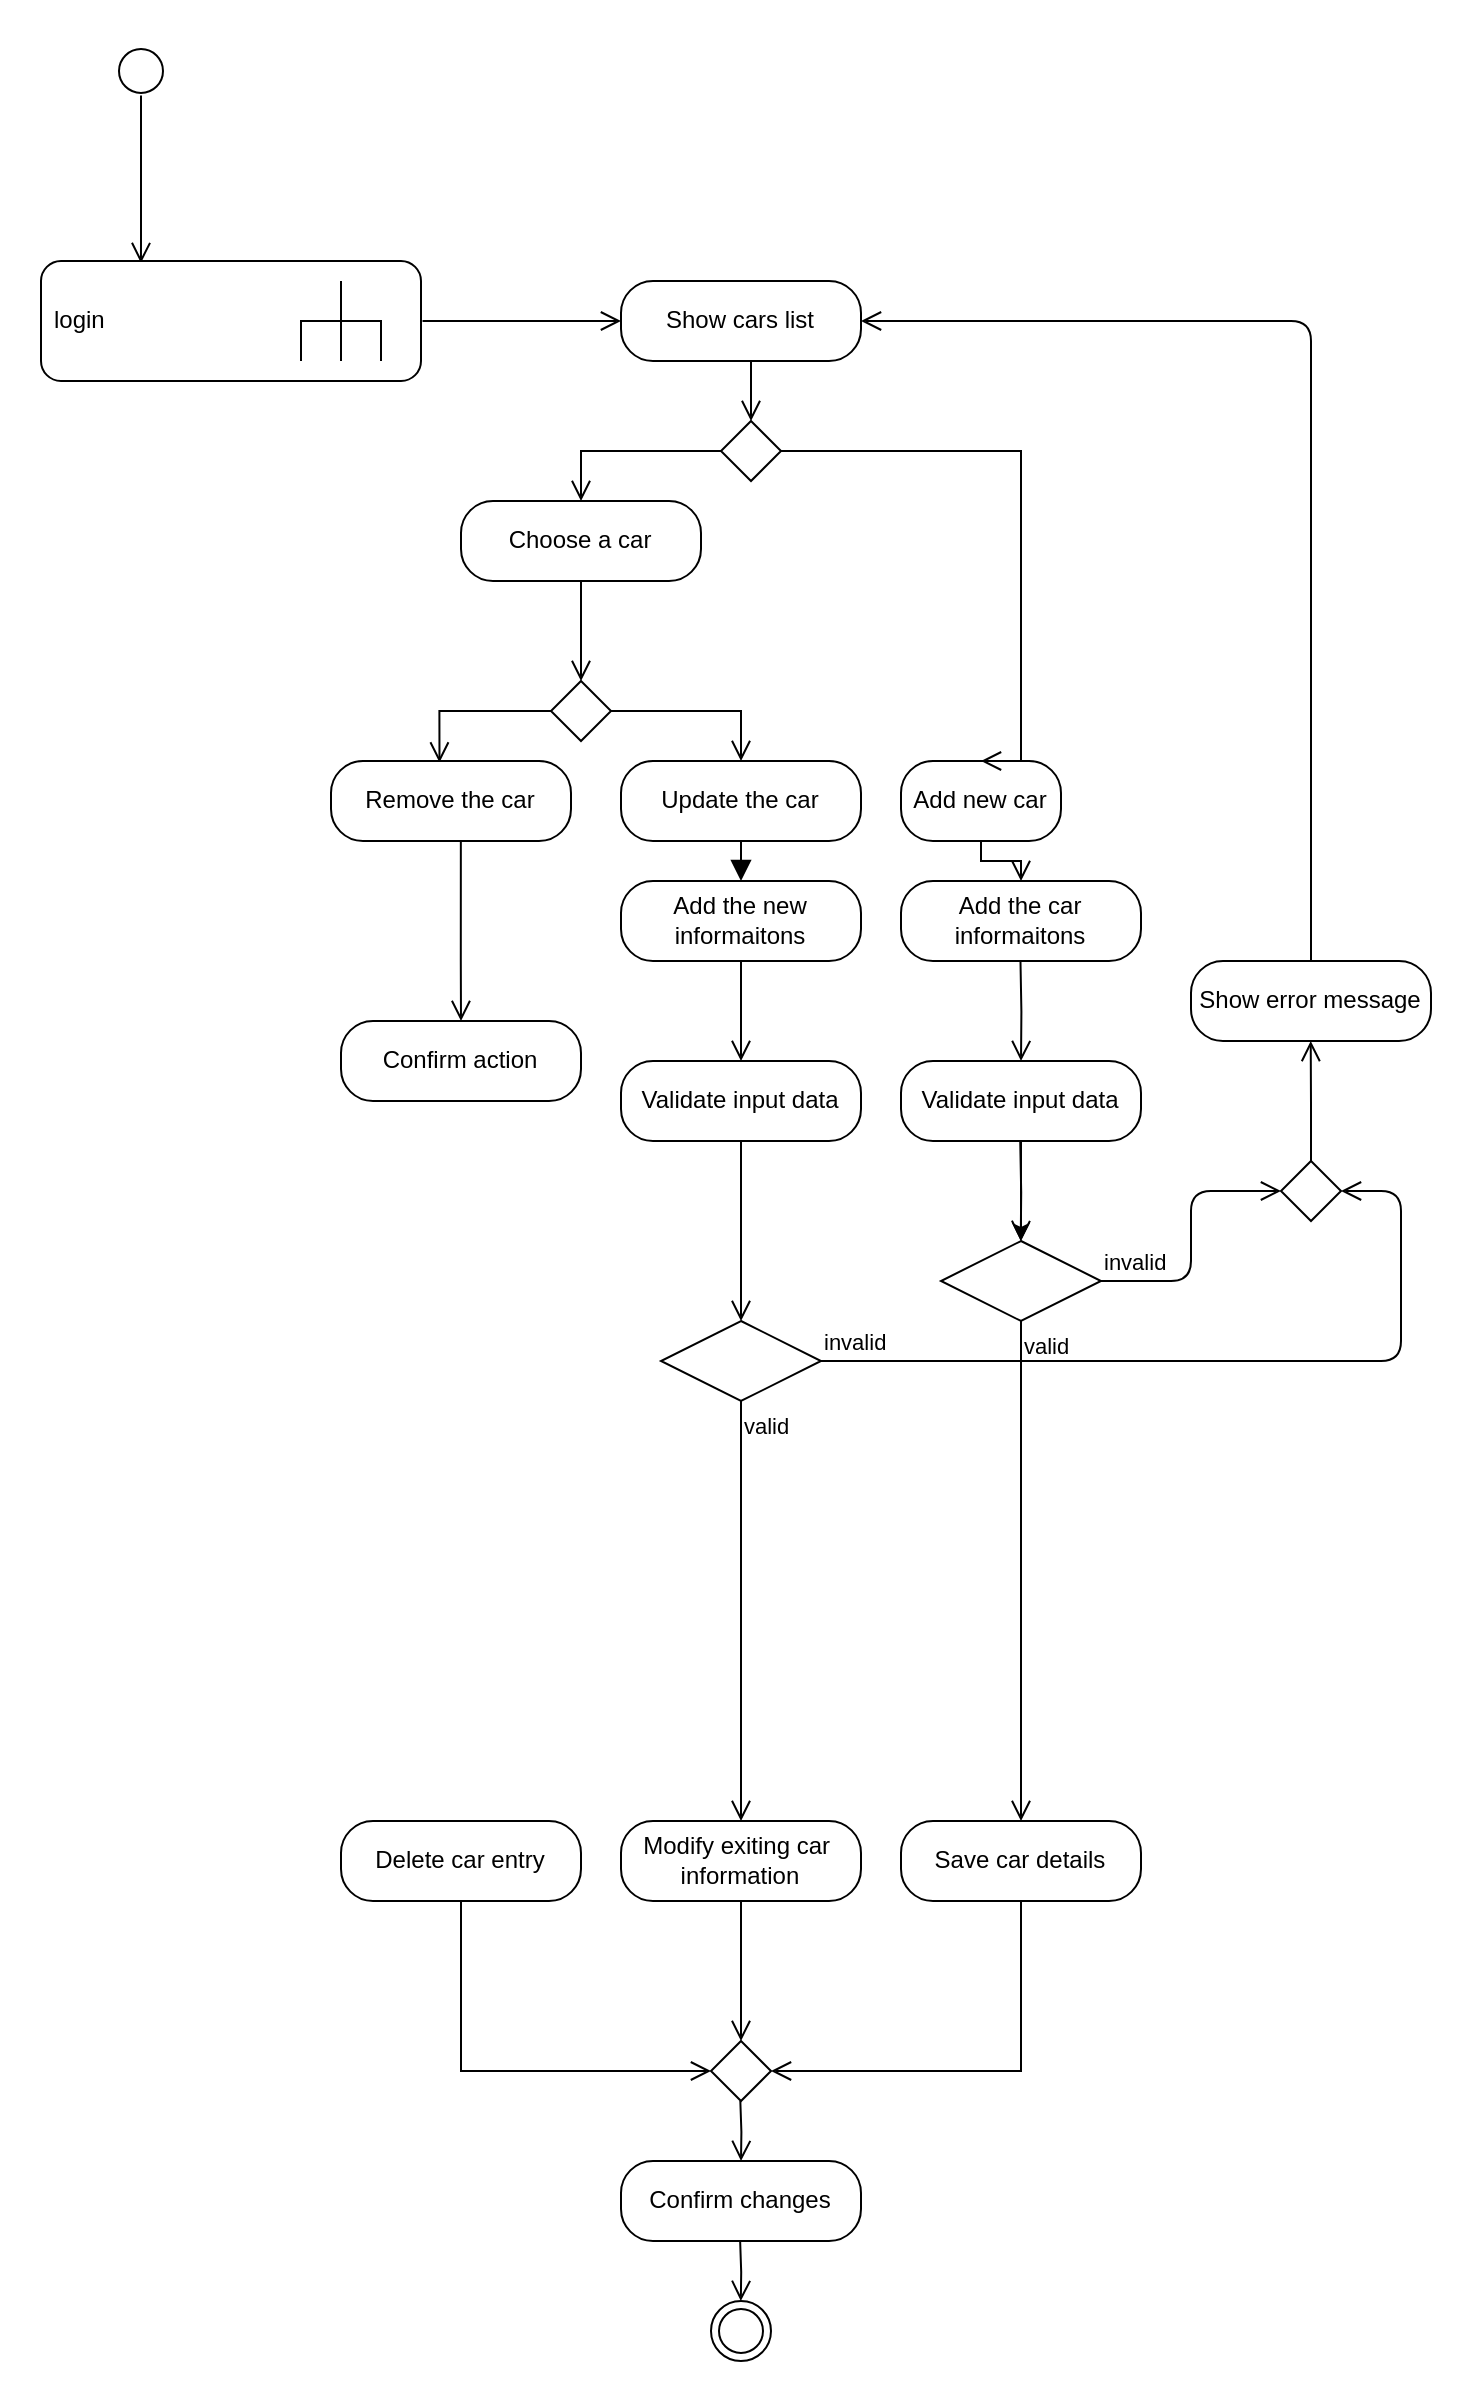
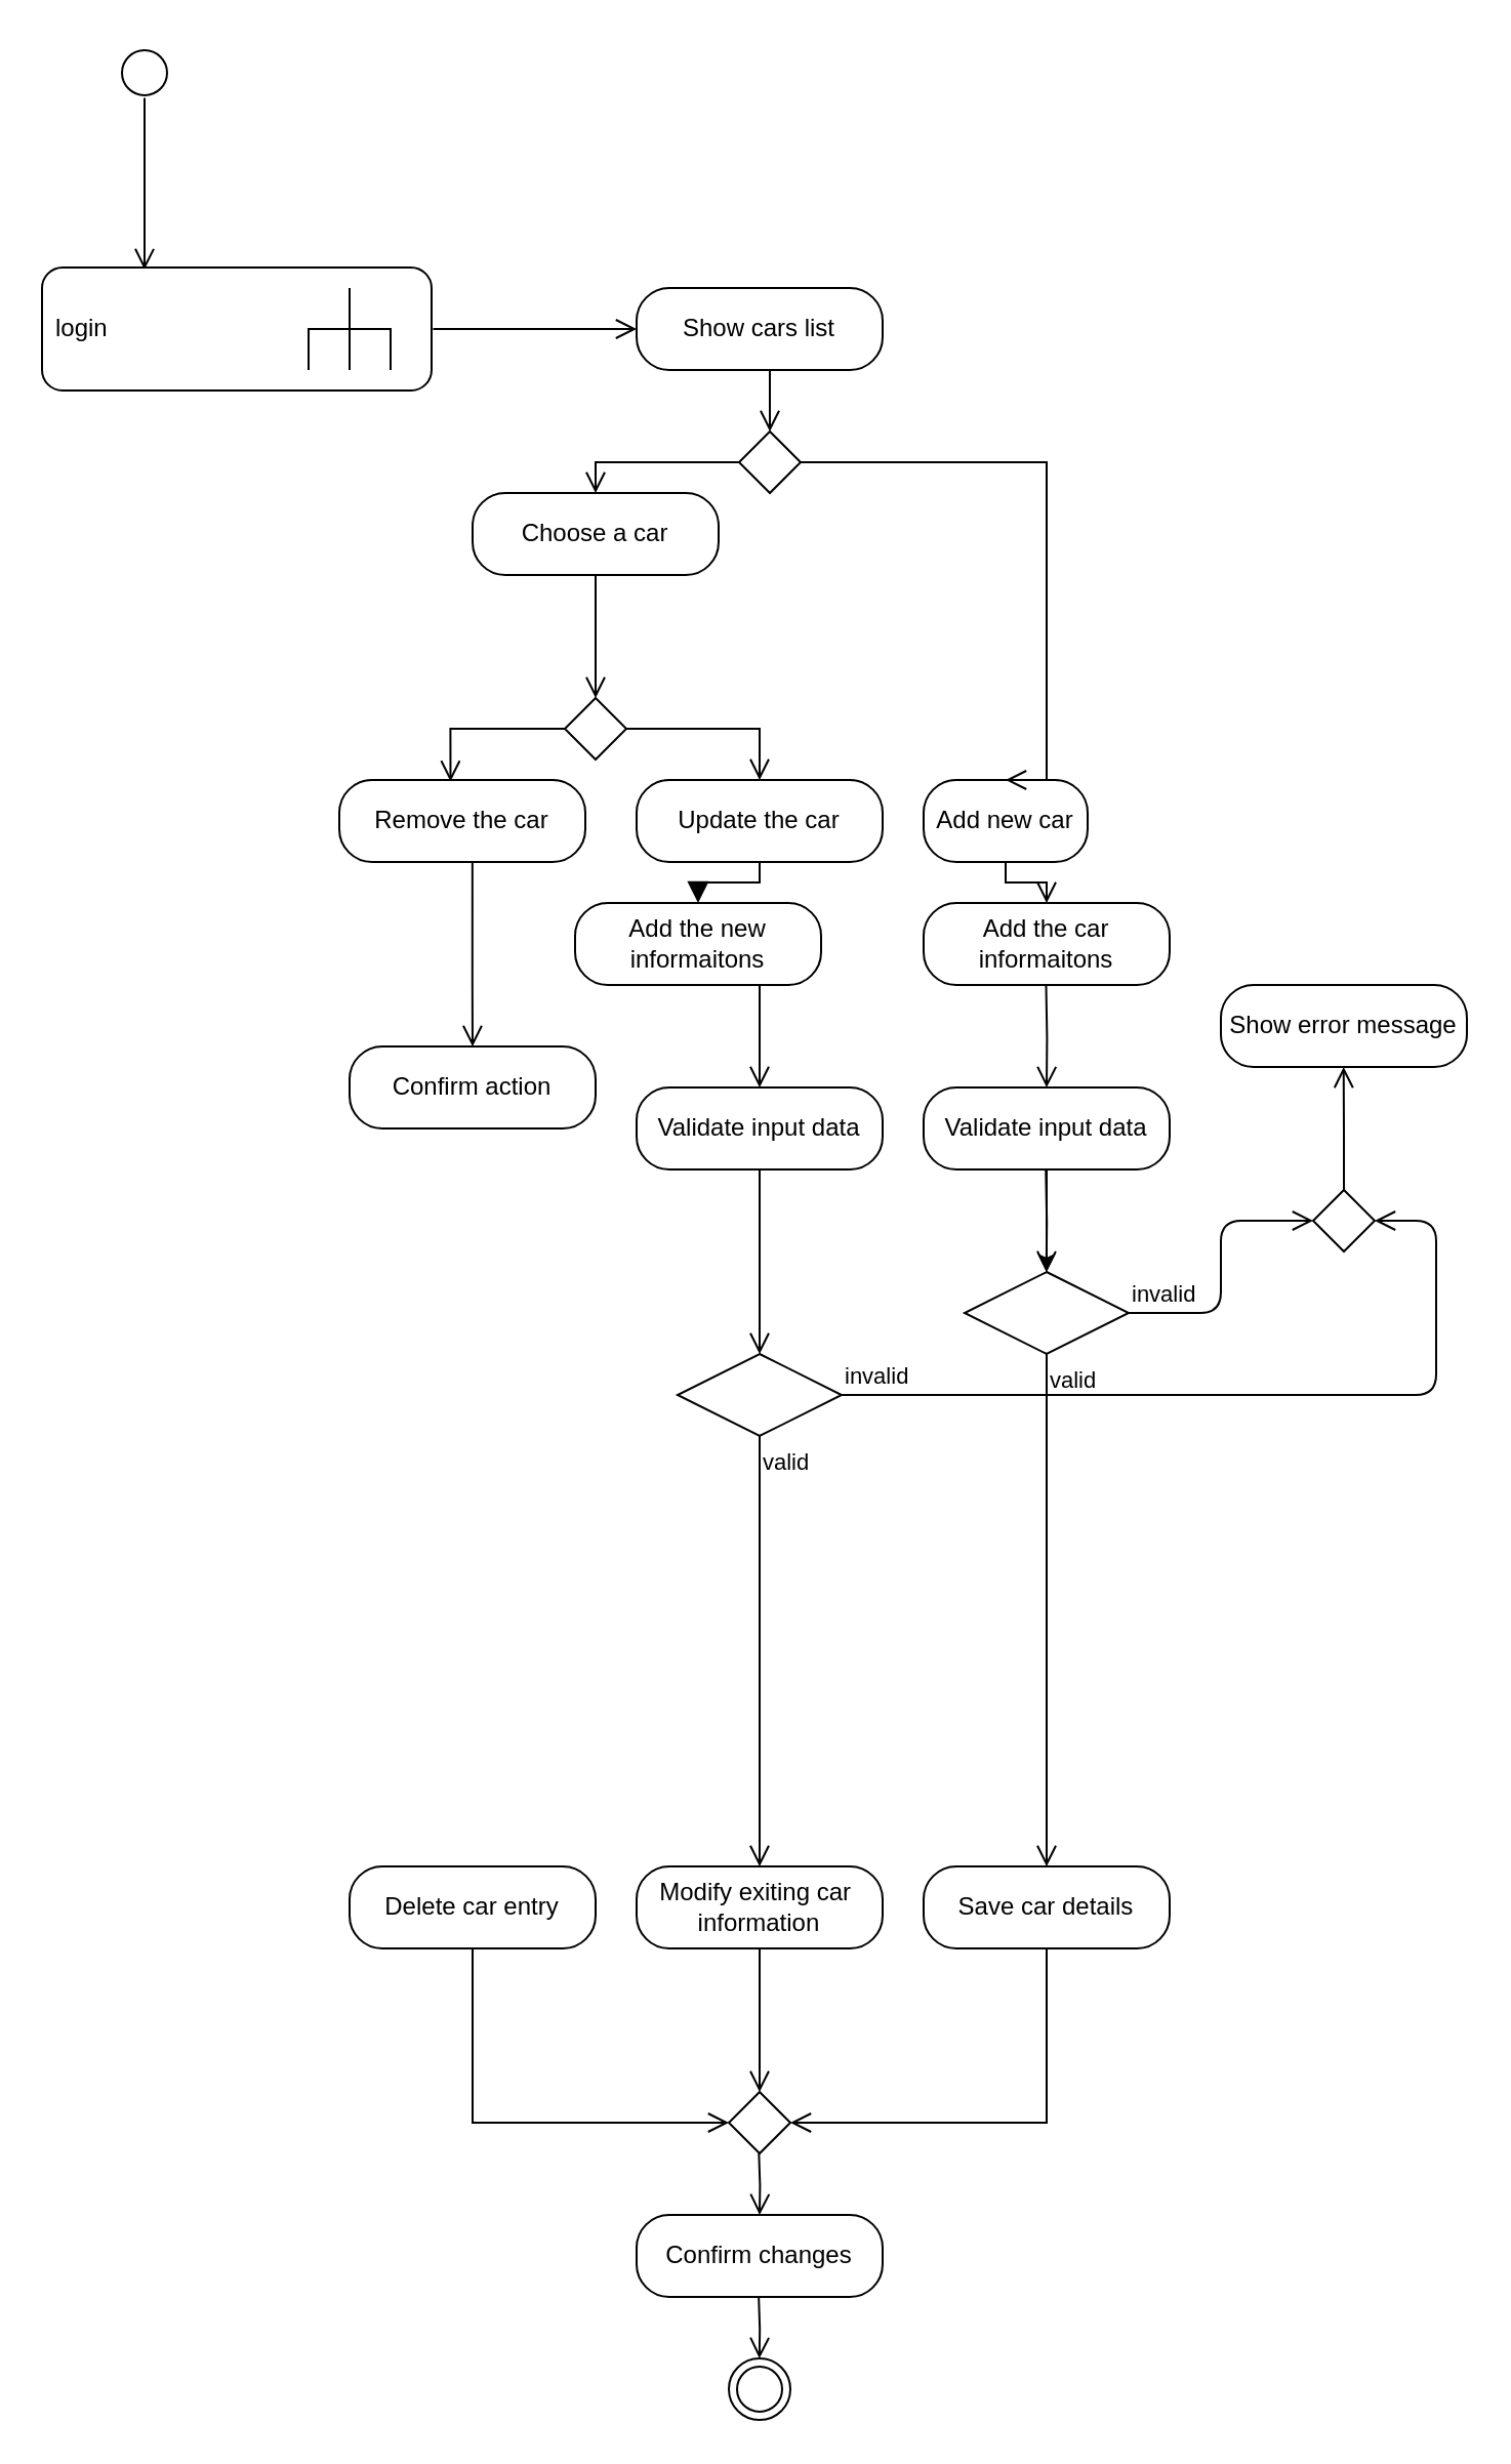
- <mxCell id="48" value="" style="edgeStyle=orthogonalEdgeStyle;html=1;verticalAlign=bottom;endArrow=open;endSize=8;entryX=1;entryY=0.5;entryDx=0;entryDy=0;" parent="1" source="47" target="4" edge="1"><mxGeometry relative="1" as="geometry"><mxPoint x="655" y="330" as="targetPoint" /><Array as="points"><mxPoint x="655" y="160" /></Array></mxGeometry></mxCell>
- <mxCell id="30" value="Choose a car" style="rounded=1;whiteSpace=wrap;html=1;arcSize=40;" parent="1" vertex="1"><mxGeometry x="230" y="250" width="120" height="40" as="geometry" /></mxCell>
+ <mxCell id="30" value="Choose a car" style="rounded=1;whiteSpace=wrap;html=1;arcSize=40;" parent="1" vertex="1"><mxGeometry x="230" y="240" width="120" height="40" as="geometry" /></mxCell>
- <mxCell id="25" value="Add the new informaitons" style="rounded=1;whiteSpace=wrap;html=1;arcSize=40;" parent="1" vertex="1"><mxGeometry x="310" y="440" width="120" height="40" as="geometry" /></mxCell>
+ <mxCell id="25" value="Add the new informaitons" style="rounded=1;whiteSpace=wrap;html=1;arcSize=40;" parent="1" vertex="1"><mxGeometry x="280" y="440" width="120" height="40" as="geometry" /></mxCell>
